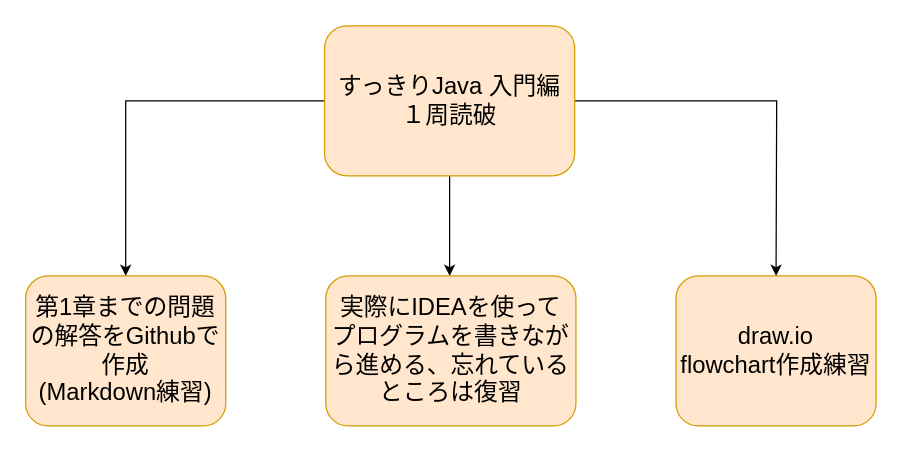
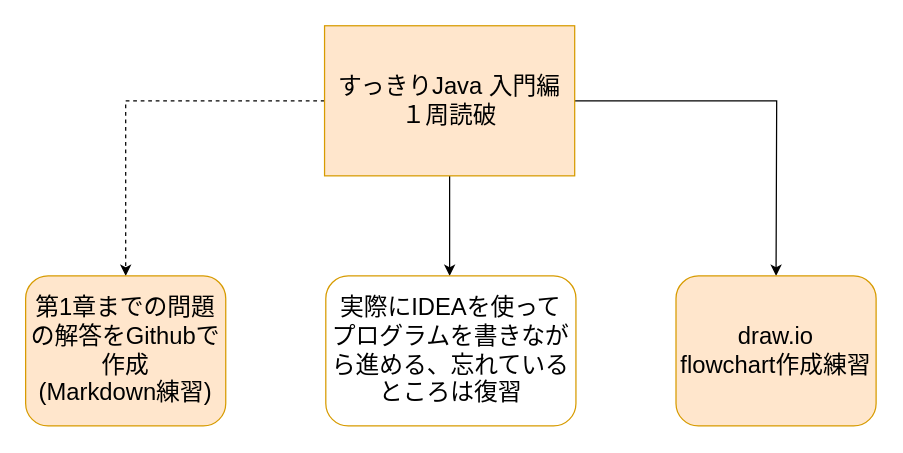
- <mxCell id="3" style="edgeStyle=orthogonalEdgeStyle;rounded=0;orthogonalLoop=1;jettySize=auto;html=1;fontSize=19;entryX=0.5;entryY=0;entryDx=0;entryDy=0;" edge="1" parent="1" source="5" target="7"><mxGeometry relative="1" as="geometry"><mxPoint x="60" y="220" as="targetPoint" /></mxGeometry></mxCell>
+ <mxCell id="3" style="edgeStyle=orthogonalEdgeStyle;rounded=0;orthogonalLoop=1;jettySize=auto;html=1;fontSize=19;entryX=0.5;entryY=0;entryDx=0;entryDy=0;dashed=1;" edge="1" parent="1" source="5" target="7"><mxGeometry relative="1" as="geometry"><mxPoint x="60" y="220" as="targetPoint" /></mxGeometry></mxCell>
- <mxCell id="5" value="&lt;span style=&quot;font-size: 19px;&quot;&gt;すっきりJava 入門編&lt;br style=&quot;font-size: 19px;&quot;&gt;１周読破&lt;/span&gt;" style="rounded=1;whiteSpace=wrap;html=1;fontStyle=0;align=center;fontSize=19;fillColor=#ffe6cc;strokeColor=#d79b00;" vertex="1" parent="1"><mxGeometry x="259" y="20" width="200" height="120" as="geometry" /></mxCell>
+ <mxCell id="5" value="&lt;span style=&quot;font-size: 19px;&quot;&gt;すっきりJava 入門編&lt;br style=&quot;font-size: 19px;&quot;&gt;１周読破&lt;/span&gt;" style="whiteSpace=wrap;html=1;fontStyle=0;align=center;fontSize=19;fillColor=#ffe6cc;strokeColor=#d79b00;rounded=0;" vertex="1" parent="1"><mxGeometry x="259" y="20" width="200" height="120" as="geometry" /></mxCell>
- <mxCell id="6" value="実際にIDEAを使って&lt;br&gt;プログラムを書きながら進める、忘れているところは復習" style="rounded=1;whiteSpace=wrap;html=1;fontSize=19;align=center;fillColor=#ffe6cc;strokeColor=#d79b00;" vertex="1" parent="1"><mxGeometry x="260" y="220" width="200" height="120" as="geometry" /></mxCell>
+ <mxCell id="6" value="実際にIDEAを使って&lt;br&gt;プログラムを書きながら進める、忘れているところは復習" style="rounded=1;whiteSpace=wrap;html=1;fontSize=19;align=center;fillColor=#ffffff;strokeColor=#d79b00;" vertex="1" parent="1"><mxGeometry x="260" y="220" width="200" height="120" as="geometry" /></mxCell>
